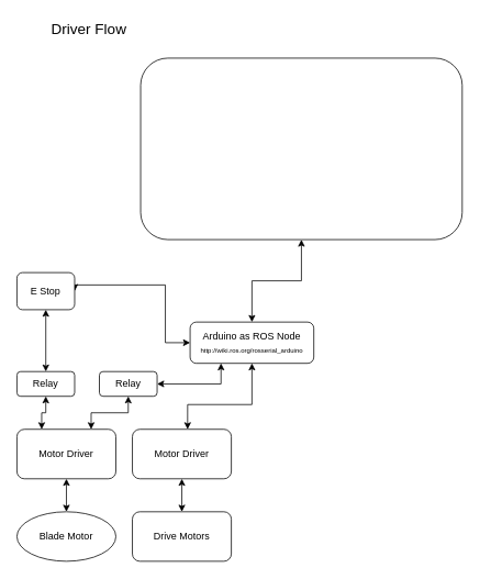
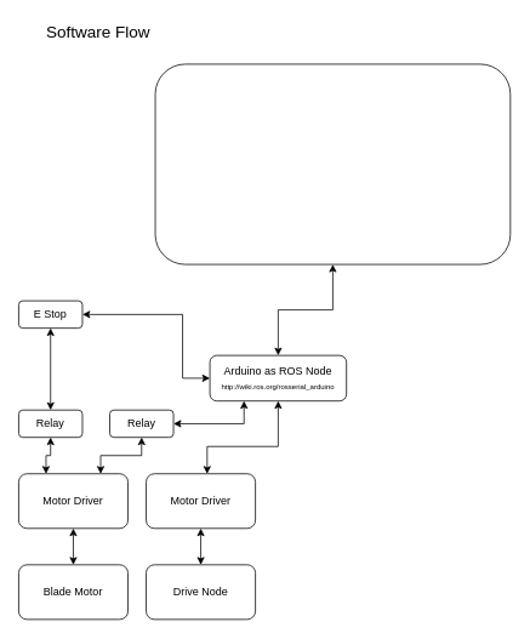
- <mxCell id="18" value="&lt;font style=&quot;font-size: 18px&quot;&gt;Driver Flow&lt;/font&gt;" style="text;html=1;strokeColor=none;fillColor=none;align=center;verticalAlign=middle;whiteSpace=wrap;rounded=0;" vertex="1" parent="1"><mxGeometry x="20" y="20" width="175" height="30" as="geometry" /></mxCell>
+ <mxCell id="18" value="&lt;font style=&quot;font-size: 18px&quot;&gt;Software Flow&lt;/font&gt;" style="text;html=1;strokeColor=none;fillColor=none;align=center;verticalAlign=middle;whiteSpace=wrap;rounded=0;" vertex="1" parent="1"><mxGeometry x="20" y="20" width="175" height="30" as="geometry" /></mxCell>
- <mxCell id="12" value="E Stop" style="rounded=1;whiteSpace=wrap;html=1;" vertex="1" parent="1"><mxGeometry x="20" y="330" width="70" height="45" as="geometry" /></mxCell>
+ <mxCell id="12" value="E Stop" style="rounded=1;whiteSpace=wrap;html=1;" vertex="1" parent="1"><mxGeometry x="20" y="330" width="70" height="30" as="geometry" /></mxCell>
- <mxCell id="15" value="Blade Motor" style="ellipse;whiteSpace=wrap;html=1;" vertex="1" parent="1"><mxGeometry x="20" y="620" width="120" height="60" as="geometry" /></mxCell>
+ <mxCell id="15" value="Blade Motor" style="rounded=1;whiteSpace=wrap;html=1;" vertex="1" parent="1"><mxGeometry x="20" y="620" width="120" height="60" as="geometry" /></mxCell>
- <mxCell id="4" value="Drive Motors" style="rounded=1;whiteSpace=wrap;html=1;" vertex="1" parent="1"><mxGeometry x="160" y="620" width="120" height="60" as="geometry" /></mxCell>
+ <mxCell id="4" value="Drive Node" style="rounded=1;whiteSpace=wrap;html=1;" vertex="1" parent="1"><mxGeometry x="160" y="620" width="120" height="60" as="geometry" /></mxCell>
